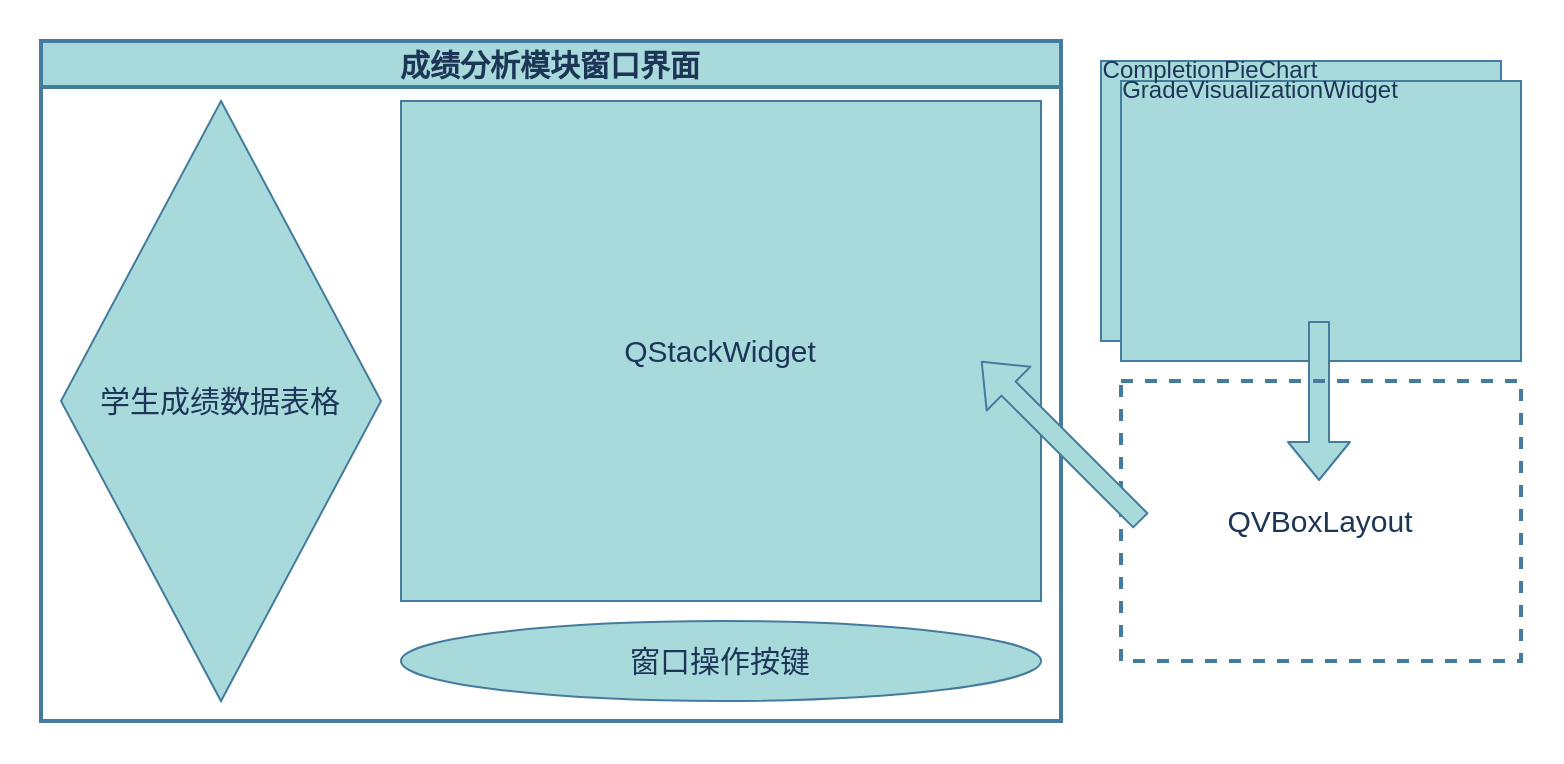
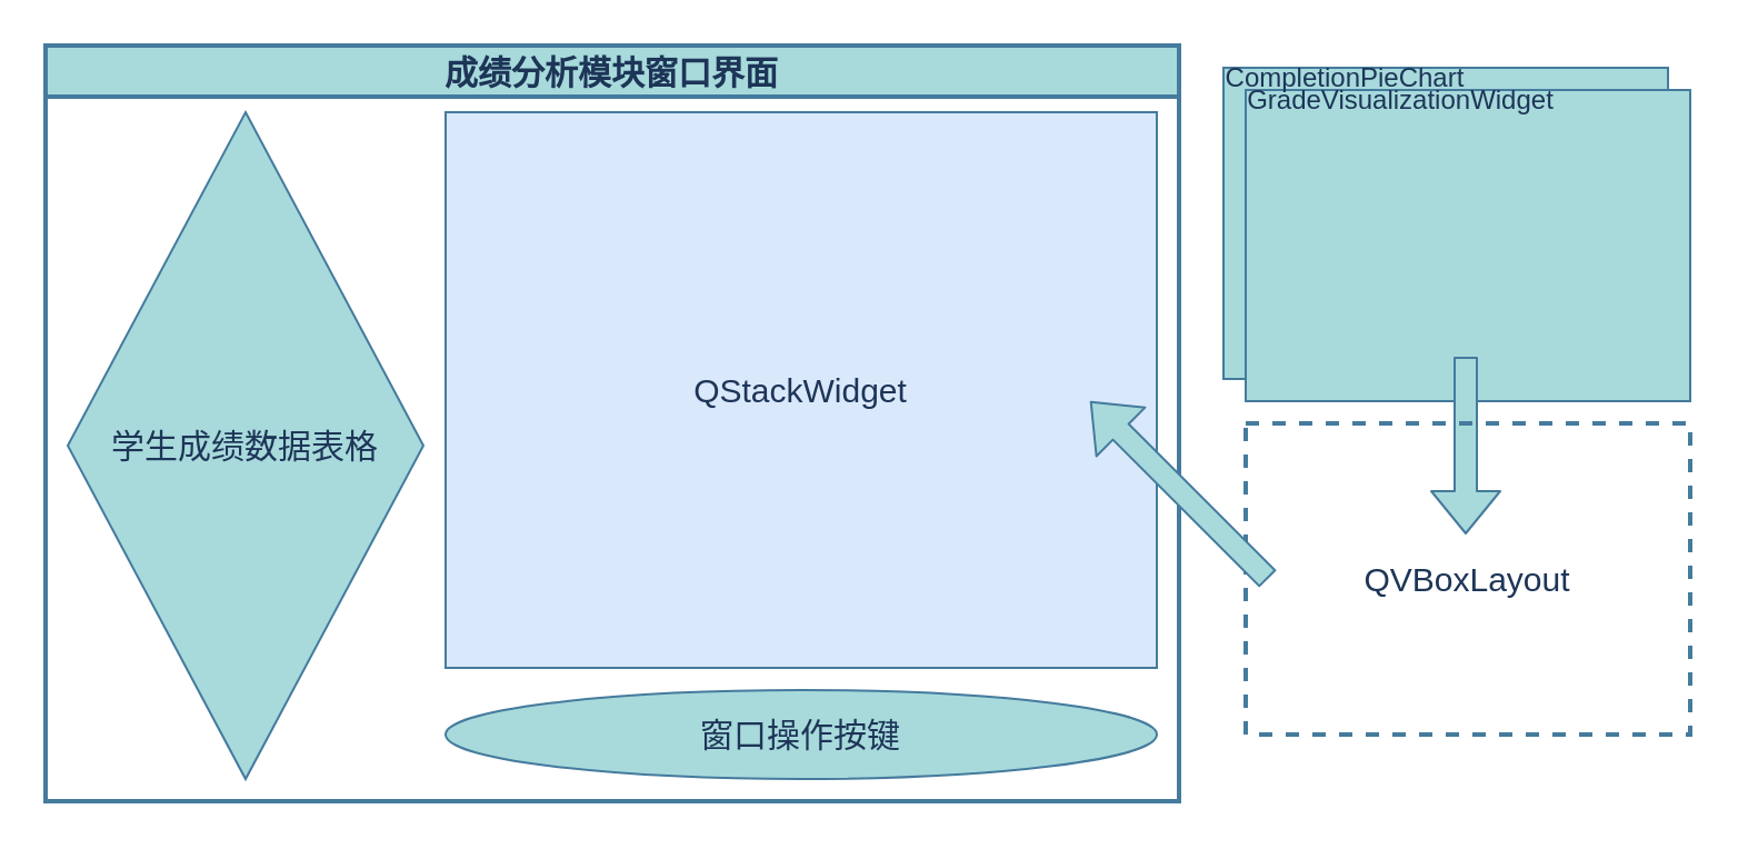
- <mxCell id="5" value="QStackWidget" style="rounded=0;whiteSpace=wrap;html=1;fillColor=#A8DADC;strokeColor=#457B9D;fontColor=#1D3557;fontSize=15;" vertex="1" parent="2"><mxGeometry x="180" y="30" width="320" height="250" as="geometry" /></mxCell>
+ <mxCell id="5" value="QStackWidget" style="rounded=0;whiteSpace=wrap;html=1;fillColor=#dae8fc;strokeColor=#457B9D;fontColor=#1D3557;fontSize=15;" vertex="1" parent="2"><mxGeometry x="180" y="30" width="320" height="250" as="geometry" /></mxCell>
